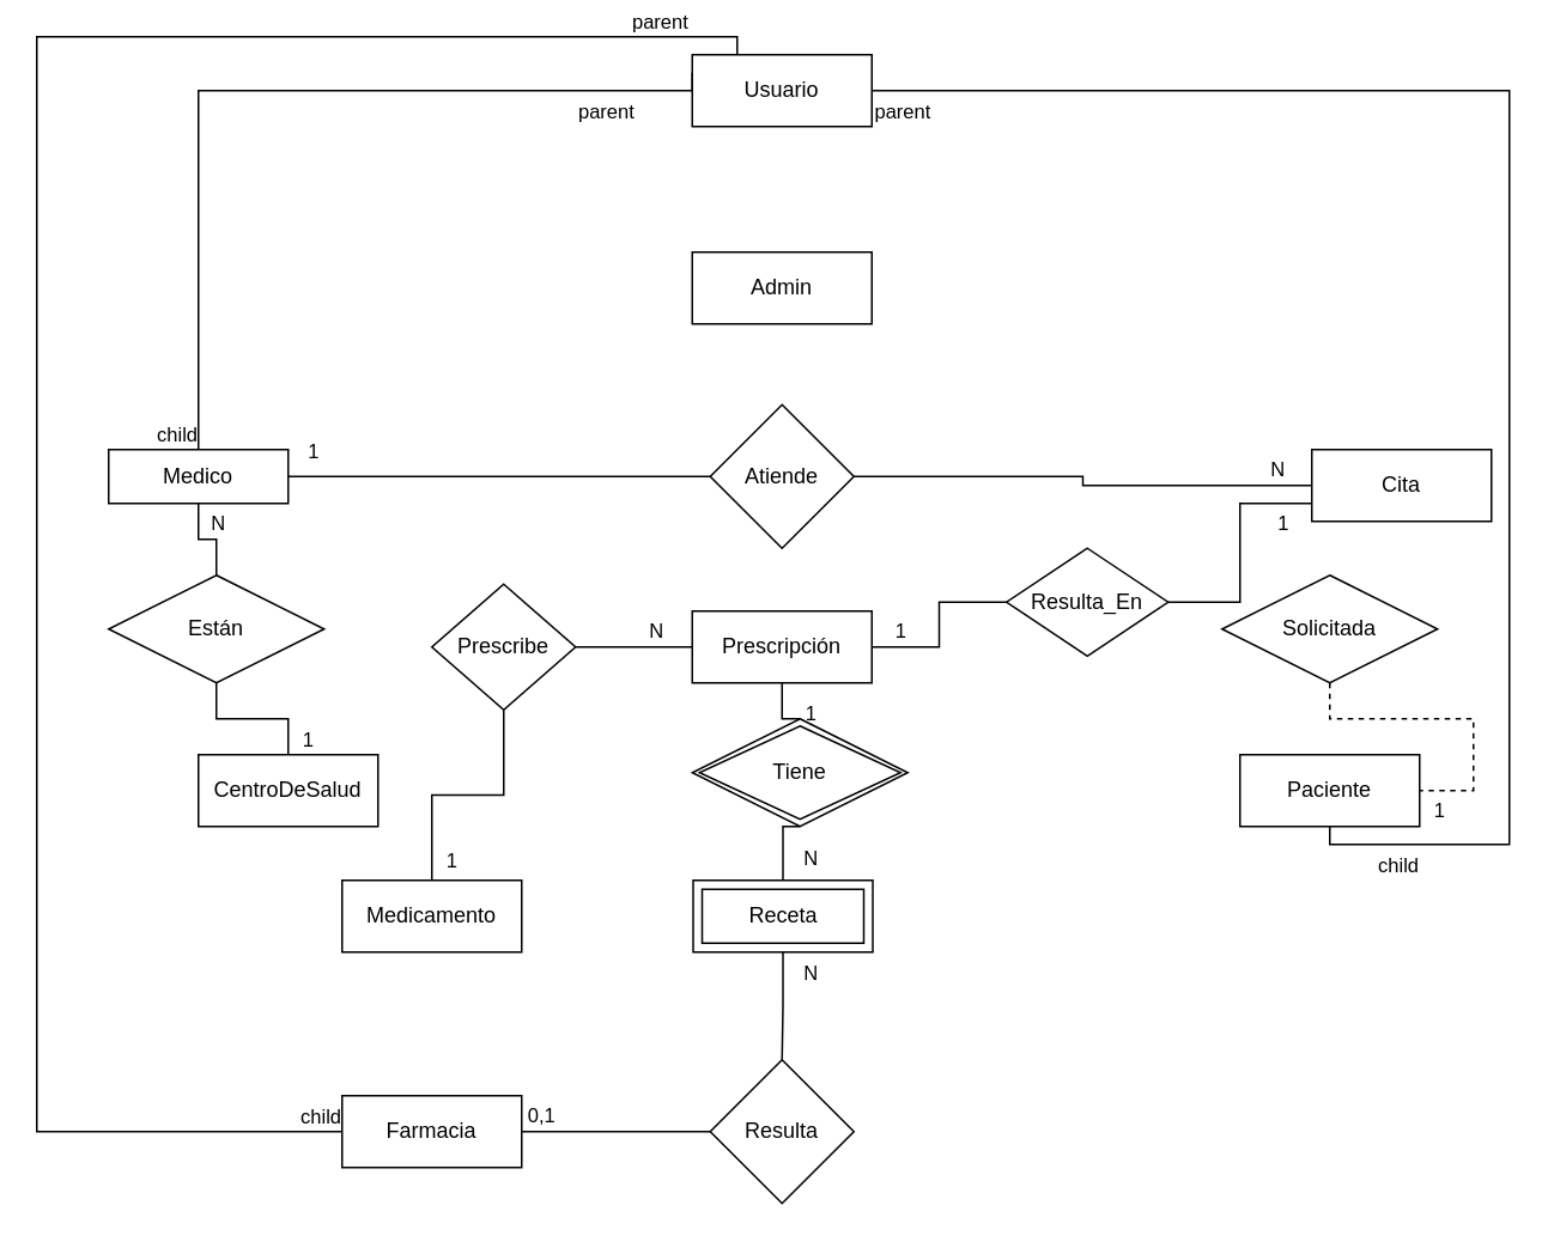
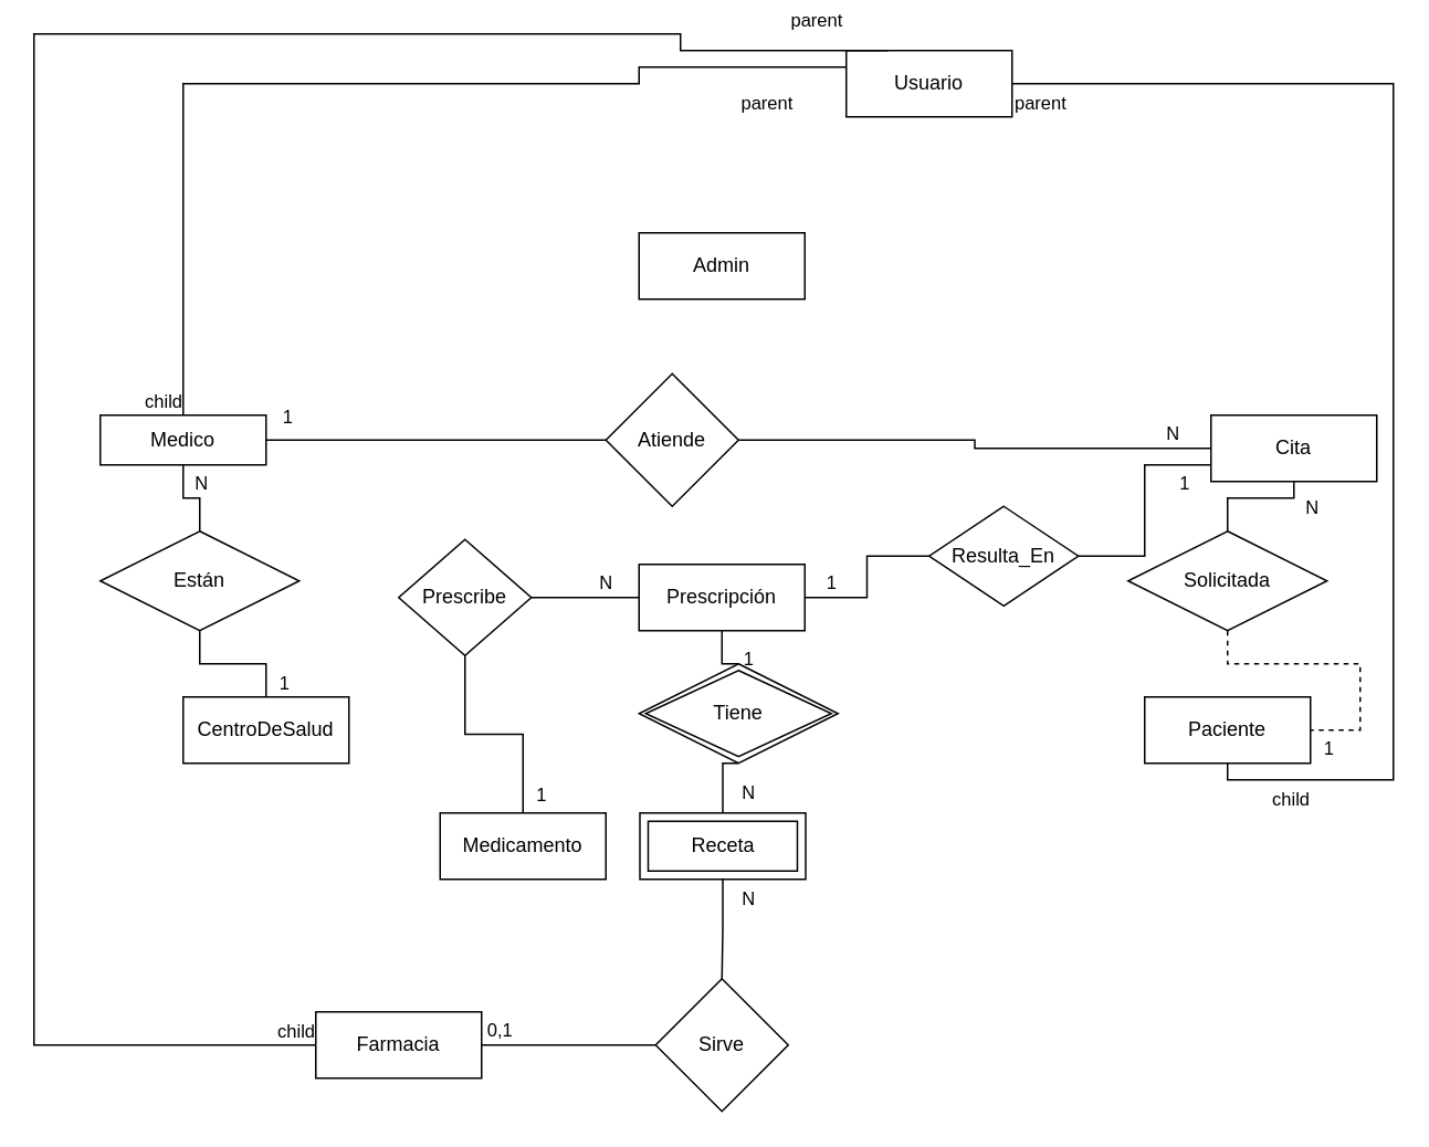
- <mxCell id="46" value="Usuario" style="whiteSpace=wrap;html=1;align=center;" vertex="1" parent="1"><mxGeometry x="385" y="30" width="100" height="40" as="geometry" /></mxCell>
+ <mxCell id="46" value="Usuario" style="whiteSpace=wrap;html=1;align=center;" vertex="1" parent="1"><mxGeometry x="510" y="30" width="100" height="40" as="geometry" /></mxCell>
- <mxCell id="16" value="Atiende" style="rhombus;whiteSpace=wrap;html=1;" vertex="1" parent="1"><mxGeometry x="395" y="225" width="80" height="80" as="geometry" /></mxCell>
+ <mxCell id="16" value="Atiende" style="rhombus;whiteSpace=wrap;html=1;" vertex="1" parent="1"><mxGeometry x="365" y="225" width="80" height="80" as="geometry" /></mxCell>
+ <mxCell id="20" style="edgeStyle=orthogonalEdgeStyle;rounded=0;orthogonalLoop=1;jettySize=auto;html=1;entryX=0.5;entryY=1;entryDx=0;entryDy=0;endArrow=none;endFill=0;" edge="1" parent="1" source="22" target="2"><mxGeometry relative="1" as="geometry" /></mxCell>
+ <mxCell id="21" value="N" style="edgeLabel;html=1;align=center;verticalAlign=middle;resizable=0;points=[];" vertex="1" connectable="0" parent="20"><mxGeometry x="0.571" y="1" relative="1" as="geometry"><mxPoint x="15" y="6" as="offset" /></mxGeometry></mxCell>
- <mxCell id="10" value="Medicamento" style="whiteSpace=wrap;html=1;align=center;" vertex="1" parent="1"><mxGeometry x="190" y="490" width="100" height="40" as="geometry" /></mxCell>
+ <mxCell id="10" value="Medicamento" style="whiteSpace=wrap;html=1;align=center;" vertex="1" parent="1"><mxGeometry x="265" y="490" width="100" height="40" as="geometry" /></mxCell>
- <mxCell id="43" value="Resulta" style="rhombus;whiteSpace=wrap;html=1;" vertex="1" parent="1"><mxGeometry x="395" y="590" width="80" height="80" as="geometry" /></mxCell>
+ <mxCell id="43" value="Sirve" style="rhombus;whiteSpace=wrap;html=1;" vertex="1" parent="1"><mxGeometry x="395" y="590" width="80" height="80" as="geometry" /></mxCell>
